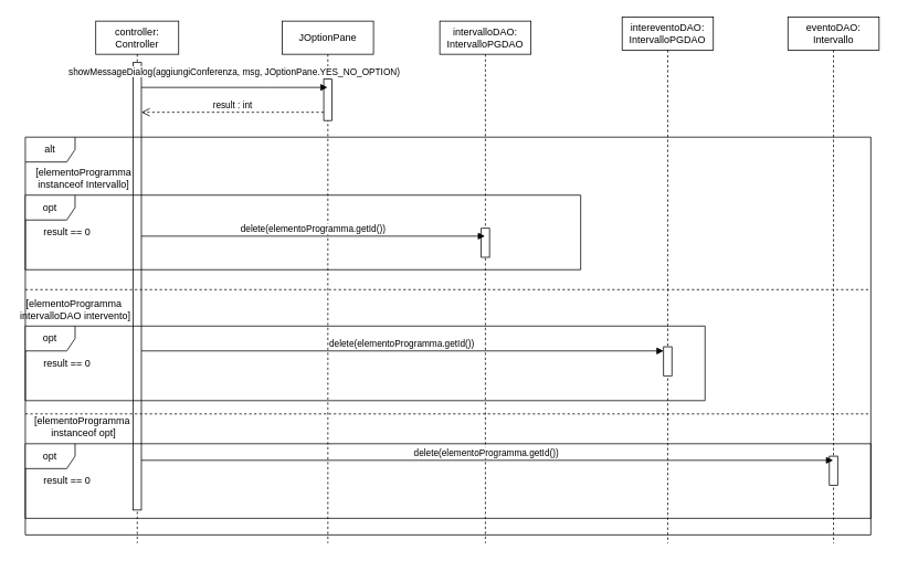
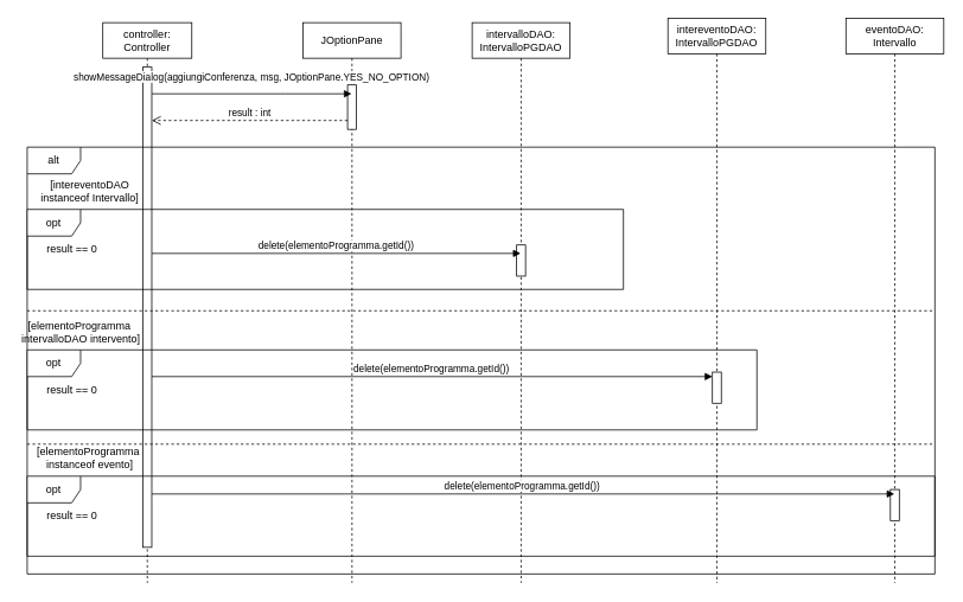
- <mxCell id="12" value="[elementoProgramma &lt;br&gt;instanceof Intervallo]" style="text;html=1;align=center;verticalAlign=middle;resizable=0;points=[];autosize=1;strokeColor=none;fillColor=none;" vertex="1" parent="1"><mxGeometry x="30" y="195" width="140" height="40" as="geometry" /></mxCell>
+ <mxCell id="12" value="[intereventoDAO &lt;br&gt;instanceof Intervallo]" style="text;html=1;align=center;verticalAlign=middle;resizable=0;points=[];autosize=1;strokeColor=none;fillColor=none;" vertex="1" parent="1"><mxGeometry x="30" y="195" width="140" height="40" as="geometry" /></mxCell>
- <mxCell id="21" value="[elementoProgramma&amp;nbsp;&lt;br style=&quot;border-color: var(--border-color);&quot;&gt;instanceof opt]" style="text;html=1;align=center;verticalAlign=middle;resizable=0;points=[];autosize=1;strokeColor=none;fillColor=none;" vertex="1" parent="1"><mxGeometry x="30" y="495" width="140" height="40" as="geometry" /></mxCell>
+ <mxCell id="21" value="[elementoProgramma&amp;nbsp;&lt;br style=&quot;border-color: var(--border-color);&quot;&gt;instanceof evento]" style="text;html=1;align=center;verticalAlign=middle;resizable=0;points=[];autosize=1;strokeColor=none;fillColor=none;" vertex="1" parent="1"><mxGeometry x="30" y="495" width="140" height="40" as="geometry" /></mxCell>
